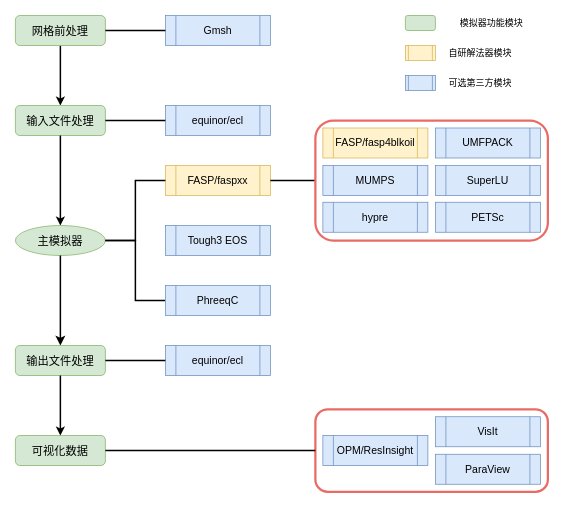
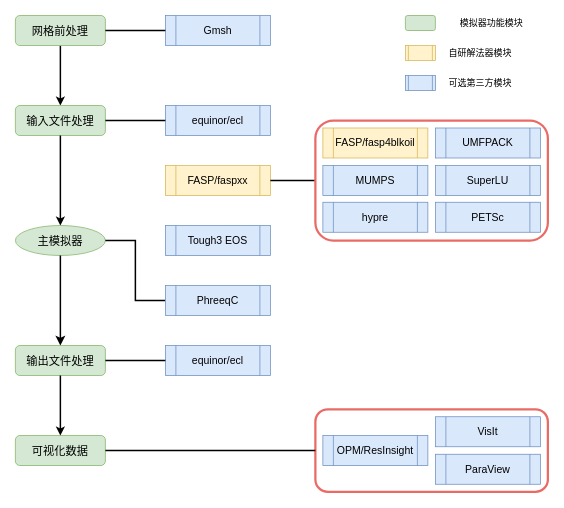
- <mxCell id="25" value="" style="endArrow=none;html=1;strokeWidth=2;exitX=1;exitY=0.5;exitDx=0;exitDy=0;entryX=0;entryY=0.5;entryDx=0;entryDy=0;rounded=0;" parent="1" source="2" target="14" edge="1"><mxGeometry width="50" height="50" relative="1" as="geometry"><mxPoint x="150" y="150" as="sourcePoint" /><mxPoint x="210" y="150" as="targetPoint" /><Array as="points"><mxPoint x="180" y="320" /><mxPoint x="180" y="240" /></Array></mxGeometry></mxCell>
